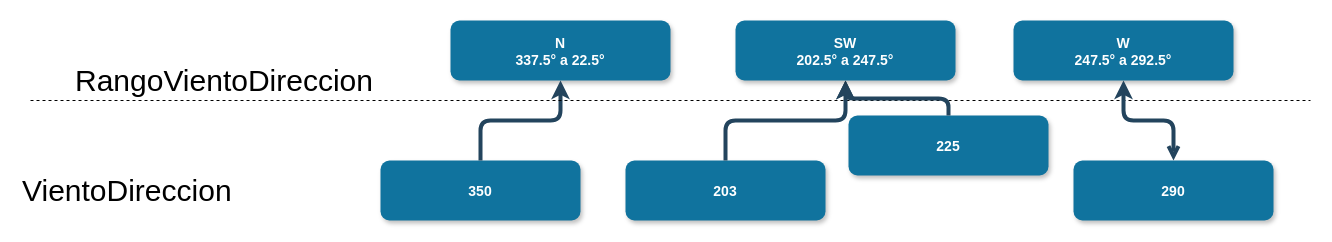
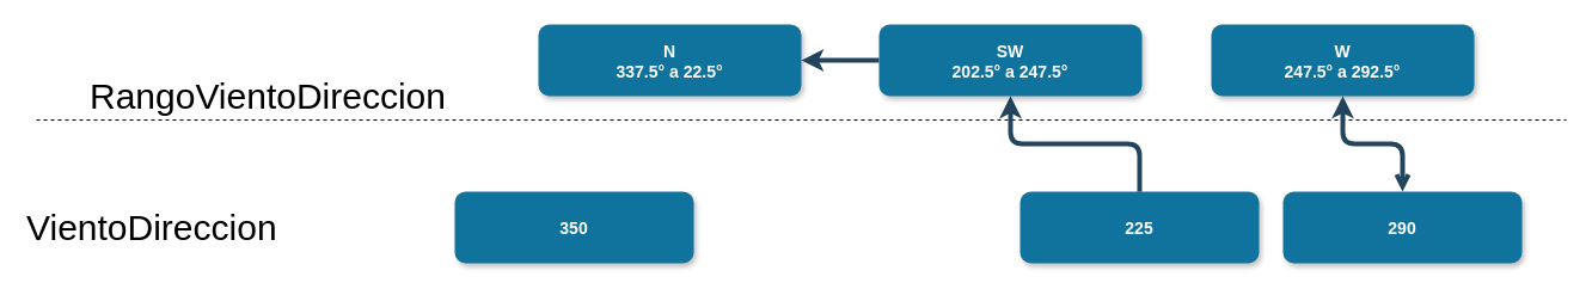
- <mxCell id="4" value="" style="edgeStyle=elbowEdgeStyle;elbow=vertical;strokeWidth=4;endArrow=none;endFill=0;fontStyle=1;strokeColor=#23445D;startArrow=classic;startFill=1;" parent="1" source="2" target="3" edge="1"><mxGeometry x="-8" y="360" width="100" height="100" as="geometry"><mxPoint x="-138" y="-30" as="sourcePoint" /><mxPoint x="-38" y="-130" as="targetPoint" /></mxGeometry></mxCell>
+ <mxCell id="4" value="" style="edgeStyle=elbowEdgeStyle;elbow=vertical;strokeWidth=4;endArrow=none;endFill=0;fontStyle=1;strokeColor=#23445D;startArrow=classic;startFill=1;" parent="1" source="2" target="15" edge="1"><mxGeometry x="-8" y="360" width="100" height="100" as="geometry"><mxPoint x="-138" y="-30" as="sourcePoint" /><mxPoint x="-38" y="-130" as="targetPoint" /></mxGeometry></mxCell>
- <mxCell id="10" value="" style="edgeStyle=elbowEdgeStyle;elbow=vertical;strokeWidth=4;endArrow=none;endFill=0;fontStyle=1;strokeColor=#23445D;exitX=0.5;exitY=1;exitDx=0;exitDy=0;startArrow=classic;startFill=1;" parent="1" source="15" target="8" edge="1"><mxGeometry x="5" y="360" width="100" height="100" as="geometry"><mxPoint x="-125" y="-30" as="sourcePoint" /><mxPoint x="-25" y="-130" as="targetPoint" /></mxGeometry></mxCell>
- <mxCell id="9" value="225" style="rounded=1;fillColor=#10739E;strokeColor=none;shadow=1;gradientColor=none;fontStyle=1;fontColor=#FFFFFF;fontSize=14;" parent="1" vertex="1"><mxGeometry x="848" y="115" width="200" height="60" as="geometry" /></mxCell>
+ <mxCell id="9" value="225" style="rounded=1;fillColor=#10739E;strokeColor=none;shadow=1;gradientColor=none;fontStyle=1;fontColor=#FFFFFF;fontSize=14;" parent="1" vertex="1"><mxGeometry x="853" y="160" width="200" height="60" as="geometry" /></mxCell>
- <mxCell id="8" value="203" style="rounded=1;fillColor=#10739E;strokeColor=none;shadow=1;gradientColor=none;fontStyle=1;fontColor=#FFFFFF;fontSize=14;" parent="1" vertex="1"><mxGeometry x="625" y="160" width="200" height="60" as="geometry" /></mxCell>
